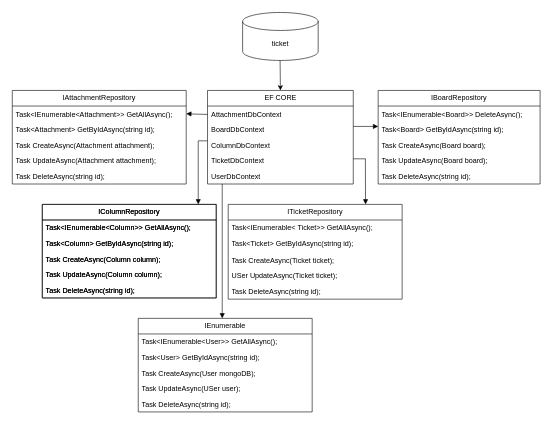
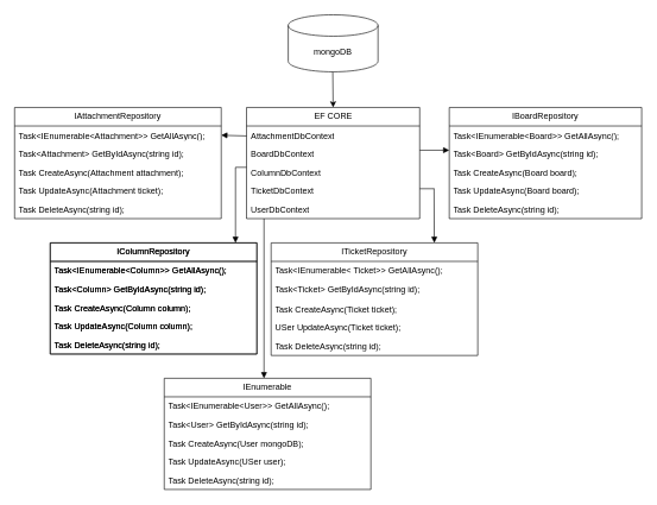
- <mxCell id="2" value="ticket" style="shape=cylinder3;whiteSpace=wrap;html=1;boundedLbl=1;backgroundOutline=1;size=15;" vertex="1" parent="1"><mxGeometry x="404" y="20" width="126" height="80" as="geometry" /></mxCell>
+ <mxCell id="2" value="mongoDB" style="shape=cylinder3;whiteSpace=wrap;html=1;boundedLbl=1;backgroundOutline=1;size=15;" vertex="1" parent="1"><mxGeometry x="404" y="20" width="126" height="80" as="geometry" /></mxCell>
- <mxCell id="19" value="Task&amp;lt;IEnumerable&amp;lt;Board&amp;gt;&amp;gt; DeleteAsync();" style="text;strokeColor=none;fillColor=none;align=left;verticalAlign=top;spacingLeft=4;spacingRight=4;overflow=hidden;rotatable=0;points=[[0,0.5],[1,0.5]];portConstraint=eastwest;whiteSpace=wrap;html=1;" vertex="1" parent="18"><mxGeometry y="26" width="270" height="26" as="geometry" /></mxCell>
+ <mxCell id="19" value="Task&amp;lt;IEnumerable&amp;lt;Board&amp;gt;&amp;gt; GetAllAsync();" style="text;strokeColor=none;fillColor=none;align=left;verticalAlign=top;spacingLeft=4;spacingRight=4;overflow=hidden;rotatable=0;points=[[0,0.5],[1,0.5]];portConstraint=eastwest;whiteSpace=wrap;html=1;" vertex="1" parent="18"><mxGeometry y="26" width="270" height="26" as="geometry" /></mxCell>
- <mxCell id="15" value="Task UpdateAsync(Attachment attachment);" style="text;strokeColor=none;fillColor=none;align=left;verticalAlign=top;spacingLeft=4;spacingRight=4;overflow=hidden;rotatable=0;points=[[0,0.5],[1,0.5]];portConstraint=eastwest;whiteSpace=wrap;html=1;" vertex="1" parent="11"><mxGeometry y="104" width="290" height="26" as="geometry" /></mxCell>
+ <mxCell id="15" value="Task UpdateAsync(Attachment ticket);" style="text;strokeColor=none;fillColor=none;align=left;verticalAlign=top;spacingLeft=4;spacingRight=4;overflow=hidden;rotatable=0;points=[[0,0.5],[1,0.5]];portConstraint=eastwest;whiteSpace=wrap;html=1;" vertex="1" parent="11"><mxGeometry y="104" width="290" height="26" as="geometry" /></mxCell>
